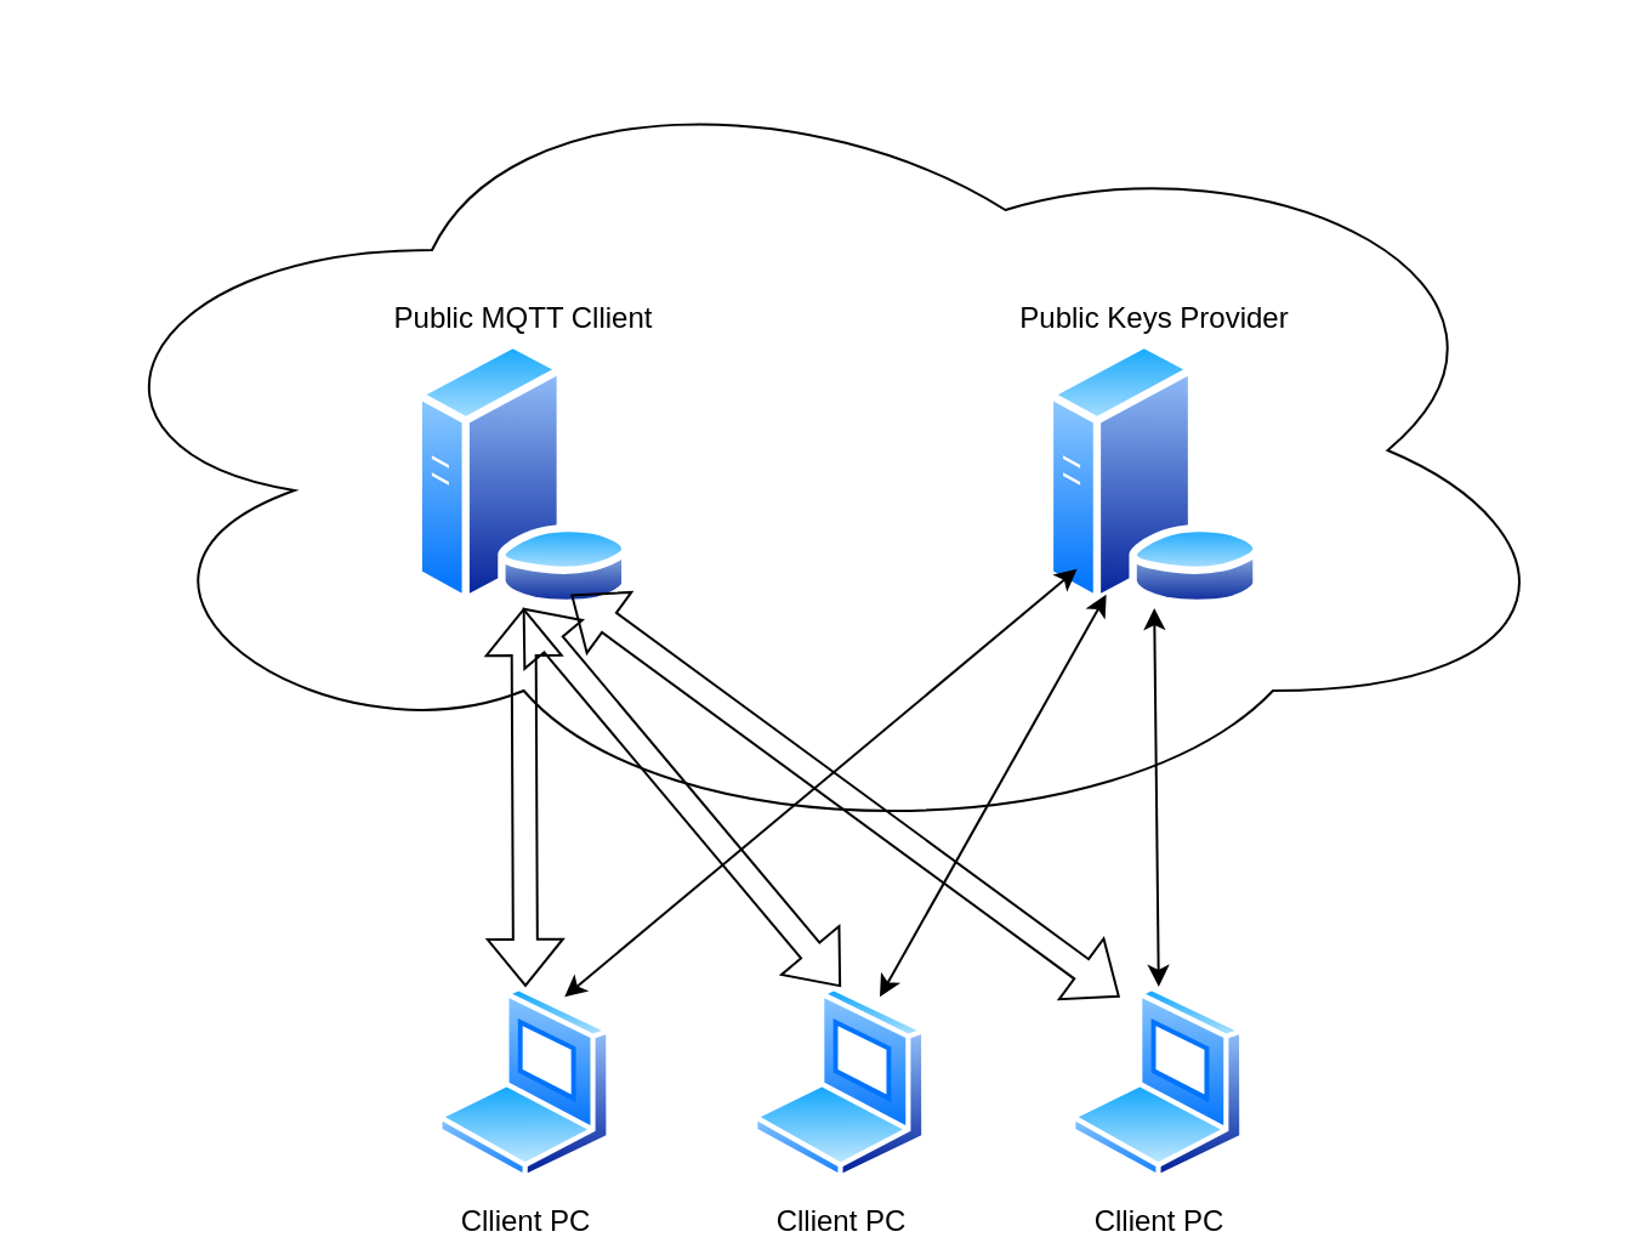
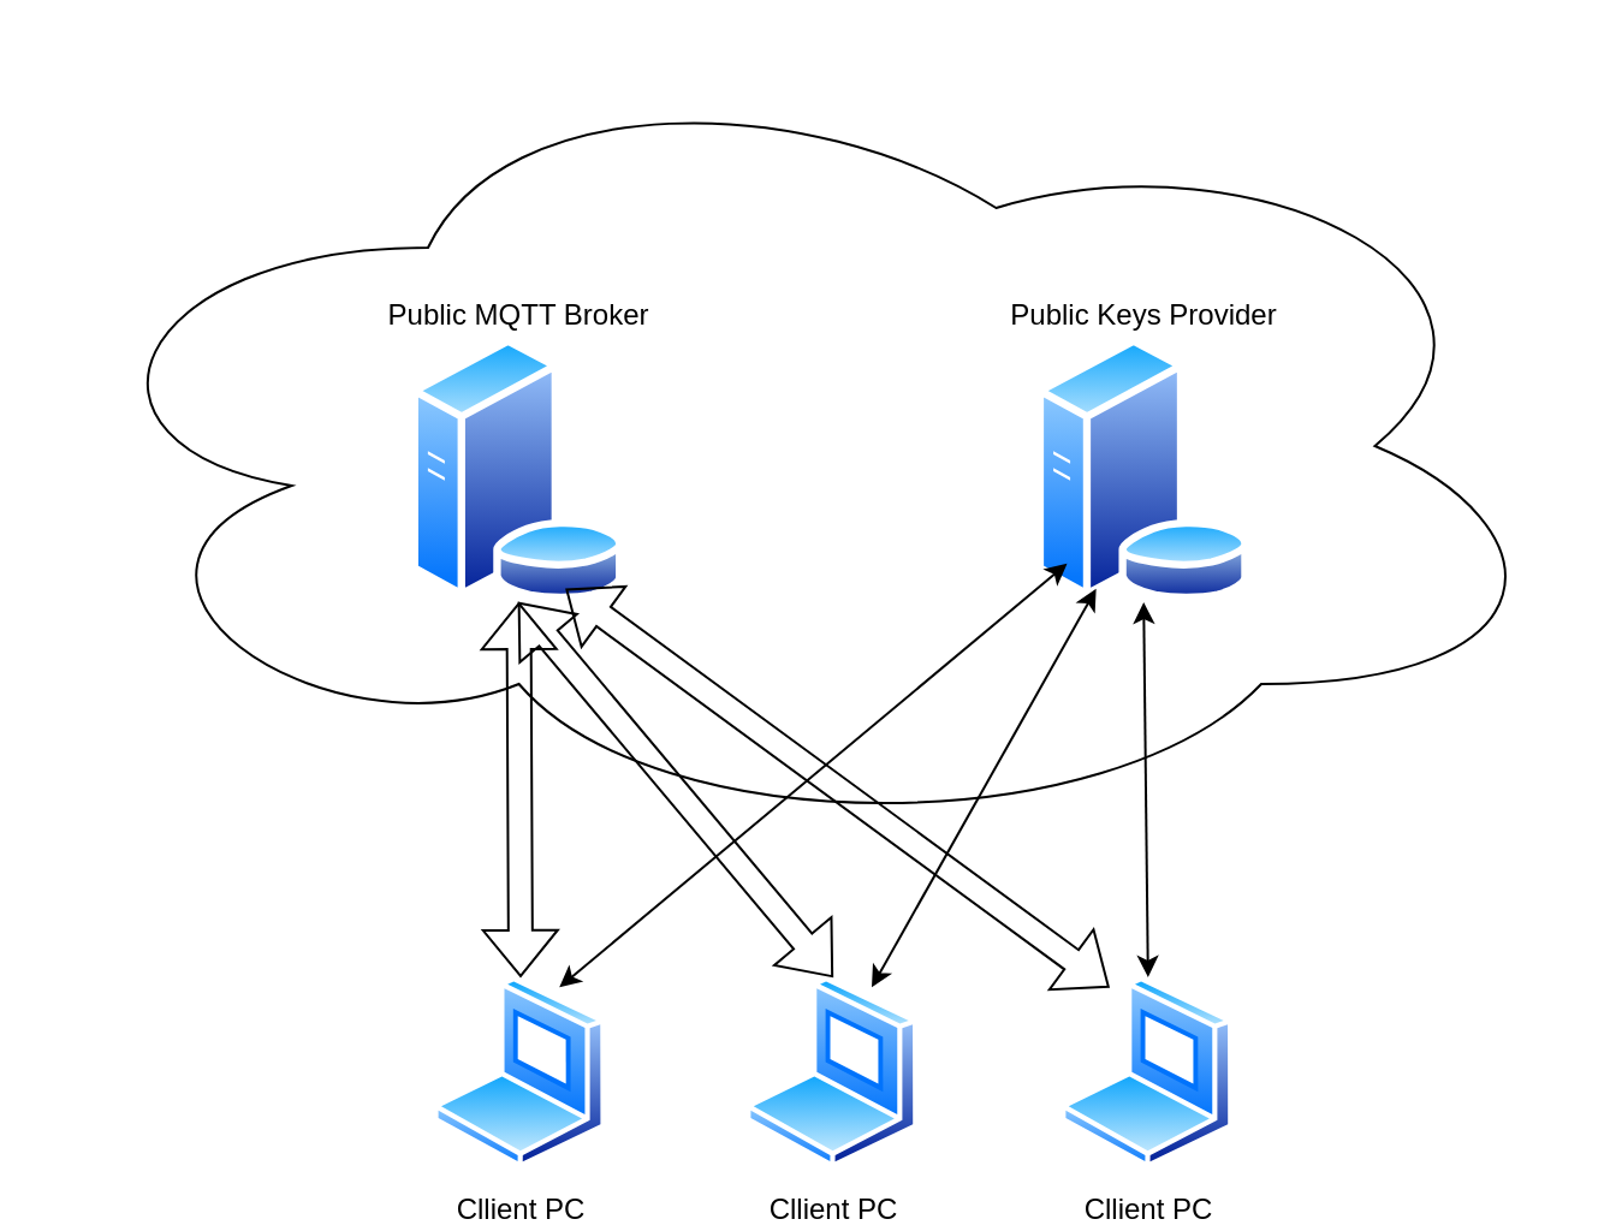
- <mxCell id="3" value="&lt;div&gt;Public MQTT Cllient&lt;/div&gt;" style="aspect=fixed;perimeter=ellipsePerimeter;html=1;align=center;shadow=0;dashed=0;spacingTop=3;image;image=img/lib/active_directory/database_server.svg;verticalAlign=bottom;labelPosition=center;verticalLabelPosition=top;" vertex="1" parent="1"><mxGeometry x="169.9" y="140" width="90.2" height="110" as="geometry" /></mxCell>
+ <mxCell id="3" value="&lt;div&gt;Public MQTT Broker&lt;/div&gt;" style="aspect=fixed;perimeter=ellipsePerimeter;html=1;align=center;shadow=0;dashed=0;spacingTop=3;image;image=img/lib/active_directory/database_server.svg;verticalAlign=bottom;labelPosition=center;verticalLabelPosition=top;" vertex="1" parent="1"><mxGeometry x="169.9" y="140" width="90.2" height="110" as="geometry" /></mxCell>
